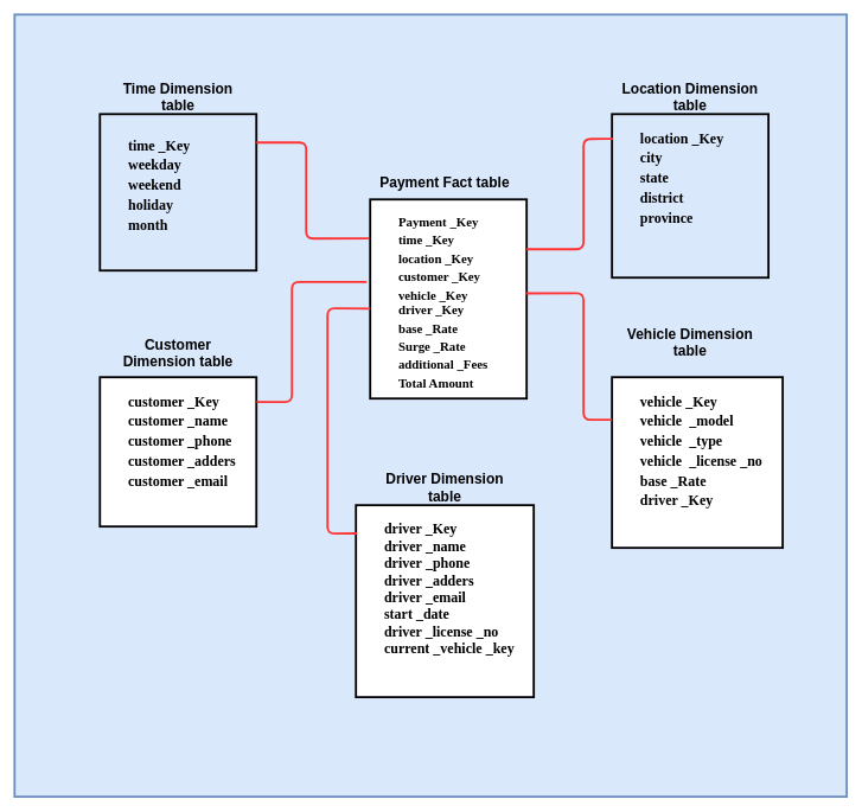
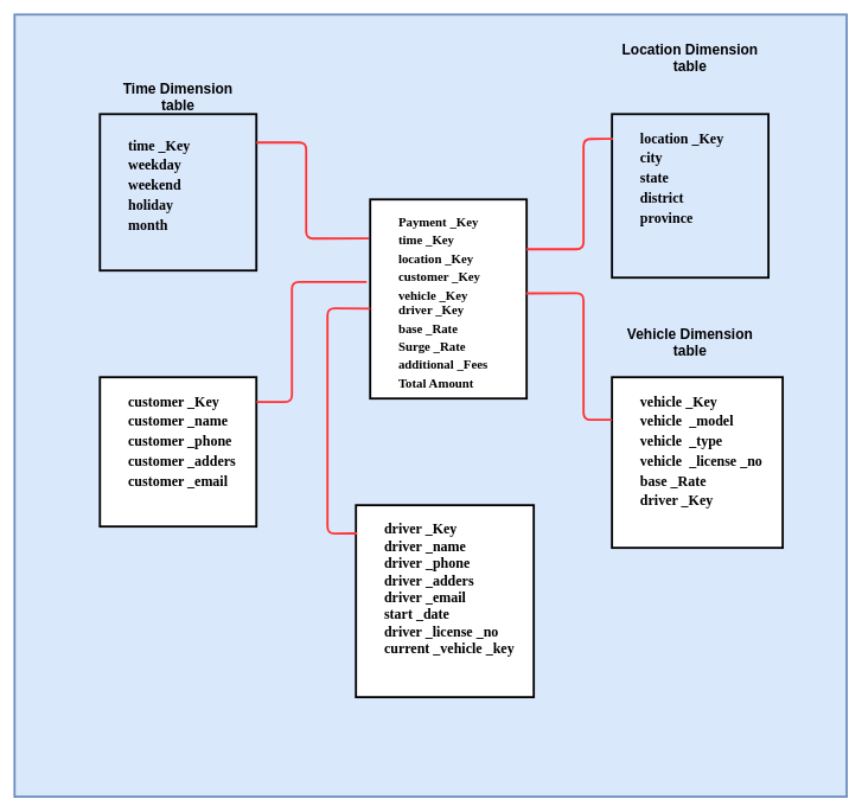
- <mxCell id="11" value="&lt;b&gt;&lt;font style=&quot;font-size: 20px&quot;&gt;Location Dimension table&lt;/font&gt;&lt;/b&gt;" style="text;html=1;strokeColor=none;fillColor=none;align=center;verticalAlign=middle;whiteSpace=wrap;rounded=0;" parent="1" vertex="1"><mxGeometry x="870" y="110" width="200" height="50" as="geometry" /></mxCell>
+ <mxCell id="11" value="&lt;b&gt;&lt;font style=&quot;font-size: 20px&quot;&gt;Location Dimension table&lt;/font&gt;&lt;/b&gt;" style="text;html=1;strokeColor=none;fillColor=none;align=center;verticalAlign=middle;whiteSpace=wrap;rounded=0;" parent="1" vertex="1"><mxGeometry x="870" y="55" width="200" height="50" as="geometry" /></mxCell>
- <mxCell id="9" value="&lt;b&gt;&lt;font style=&quot;font-size: 20px&quot;&gt;Payment Fact table&lt;/font&gt;&lt;/b&gt;" style="text;html=1;strokeColor=none;fillColor=none;align=center;verticalAlign=middle;whiteSpace=wrap;rounded=0;" parent="1" vertex="1"><mxGeometry x="525" y="230" width="200" height="50" as="geometry" /></mxCell>
- <mxCell id="14" value="&lt;b&gt;&lt;font style=&quot;font-size: 20px&quot;&gt;Customer Dimension table&lt;/font&gt;&lt;/b&gt;" style="text;html=1;strokeColor=none;fillColor=none;align=center;verticalAlign=middle;whiteSpace=wrap;rounded=0;" parent="1" vertex="1"><mxGeometry x="150" y="470" width="200" height="50" as="geometry" /></mxCell>
- <mxCell id="12" value="&lt;b&gt;&lt;font style=&quot;font-size: 20px&quot;&gt;Driver Dimension table&lt;/font&gt;&lt;/b&gt;" style="text;html=1;strokeColor=none;fillColor=none;align=center;verticalAlign=middle;whiteSpace=wrap;rounded=0;" parent="1" vertex="1"><mxGeometry x="525" y="660" width="200" height="50" as="geometry" /></mxCell>
